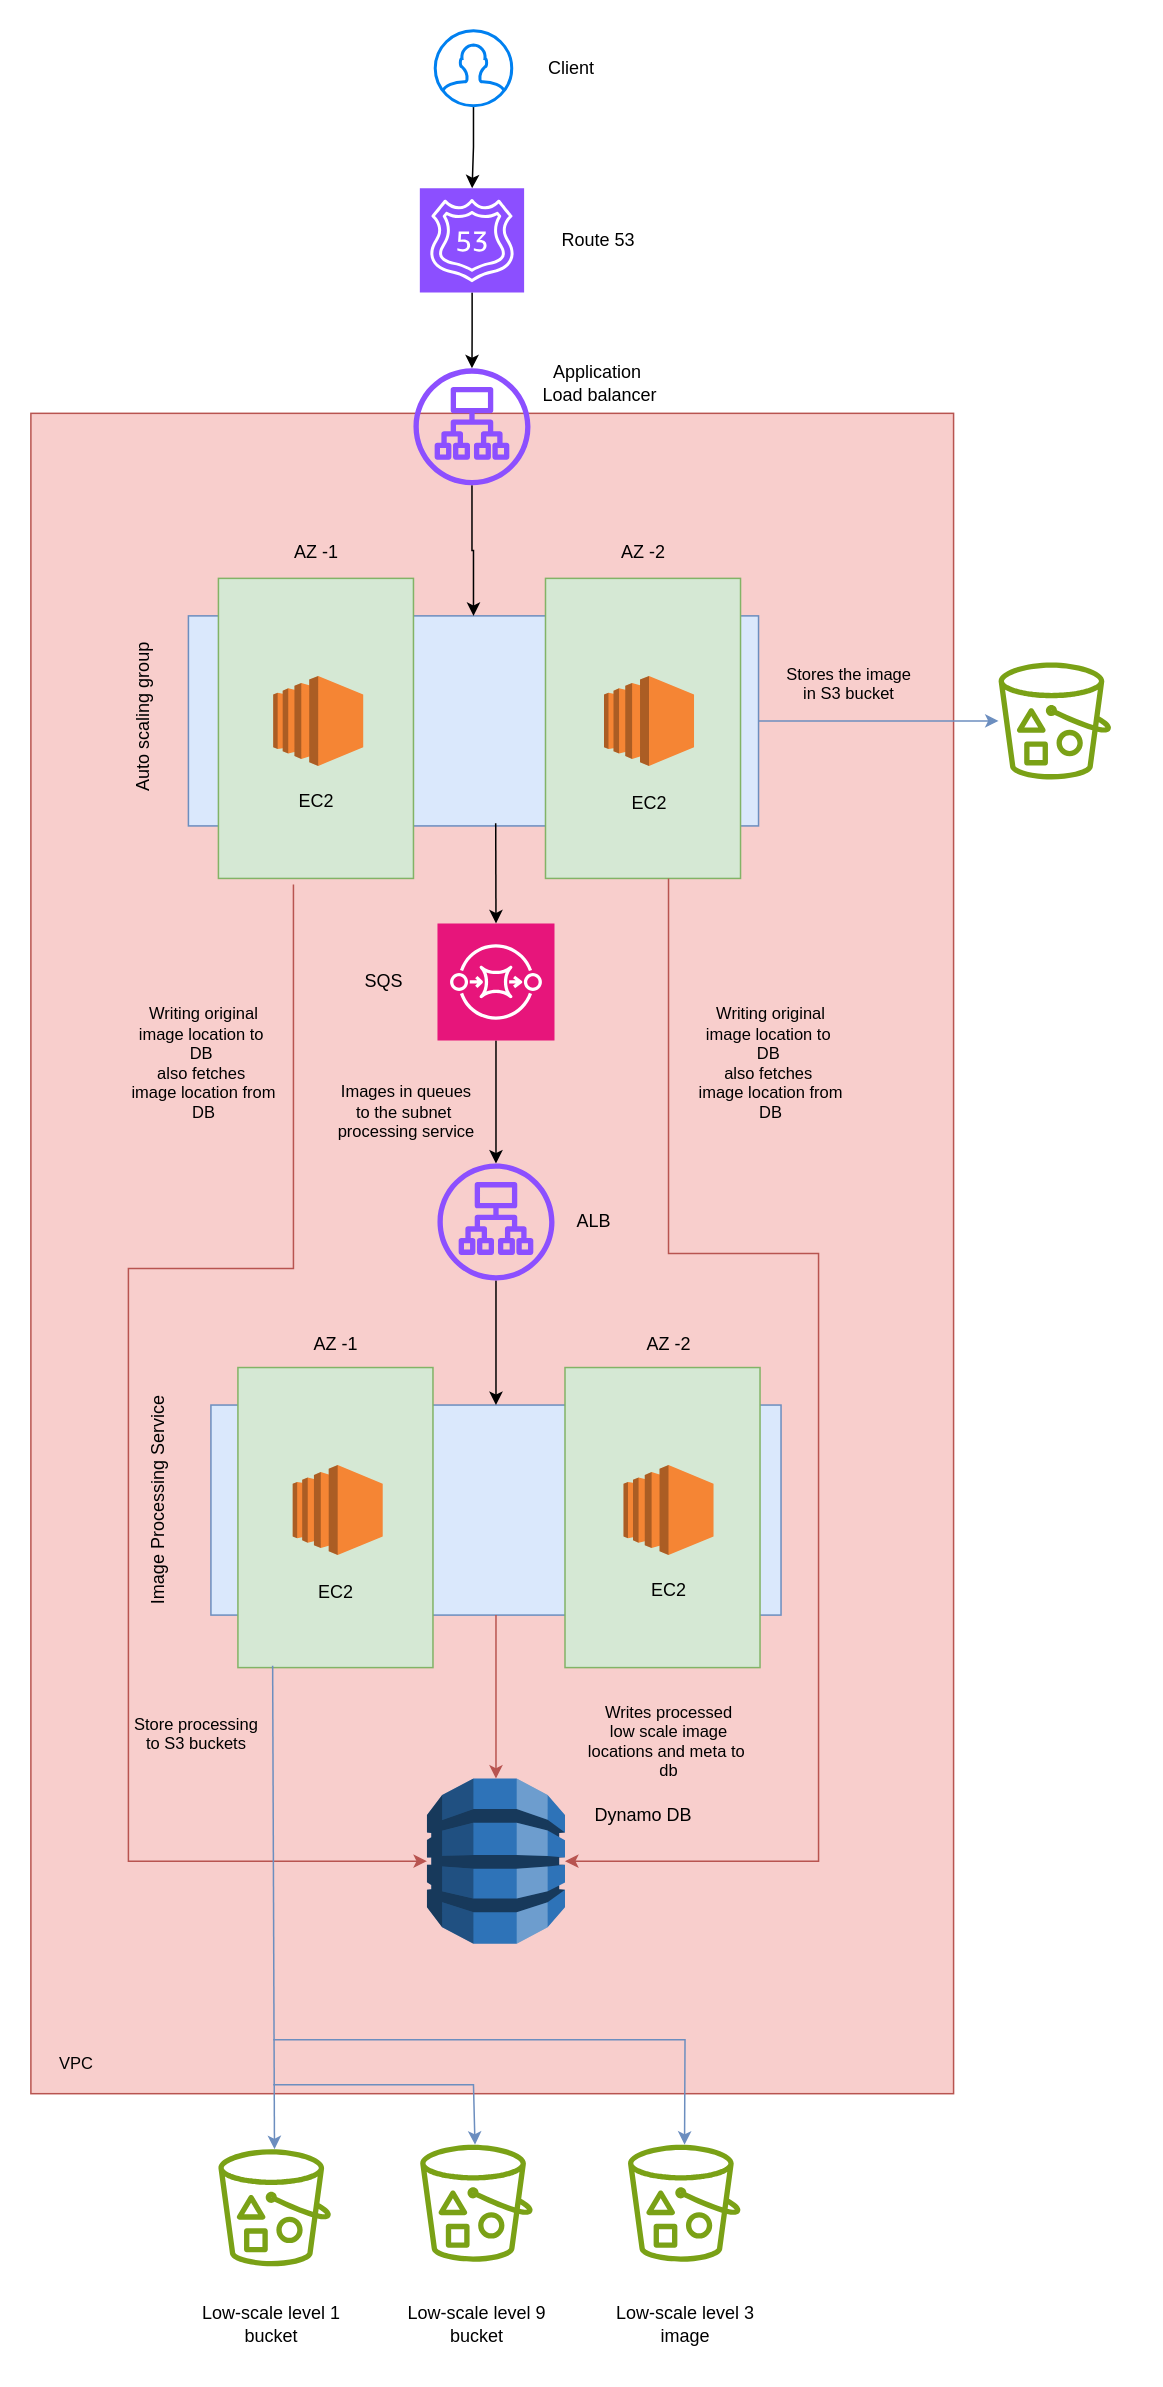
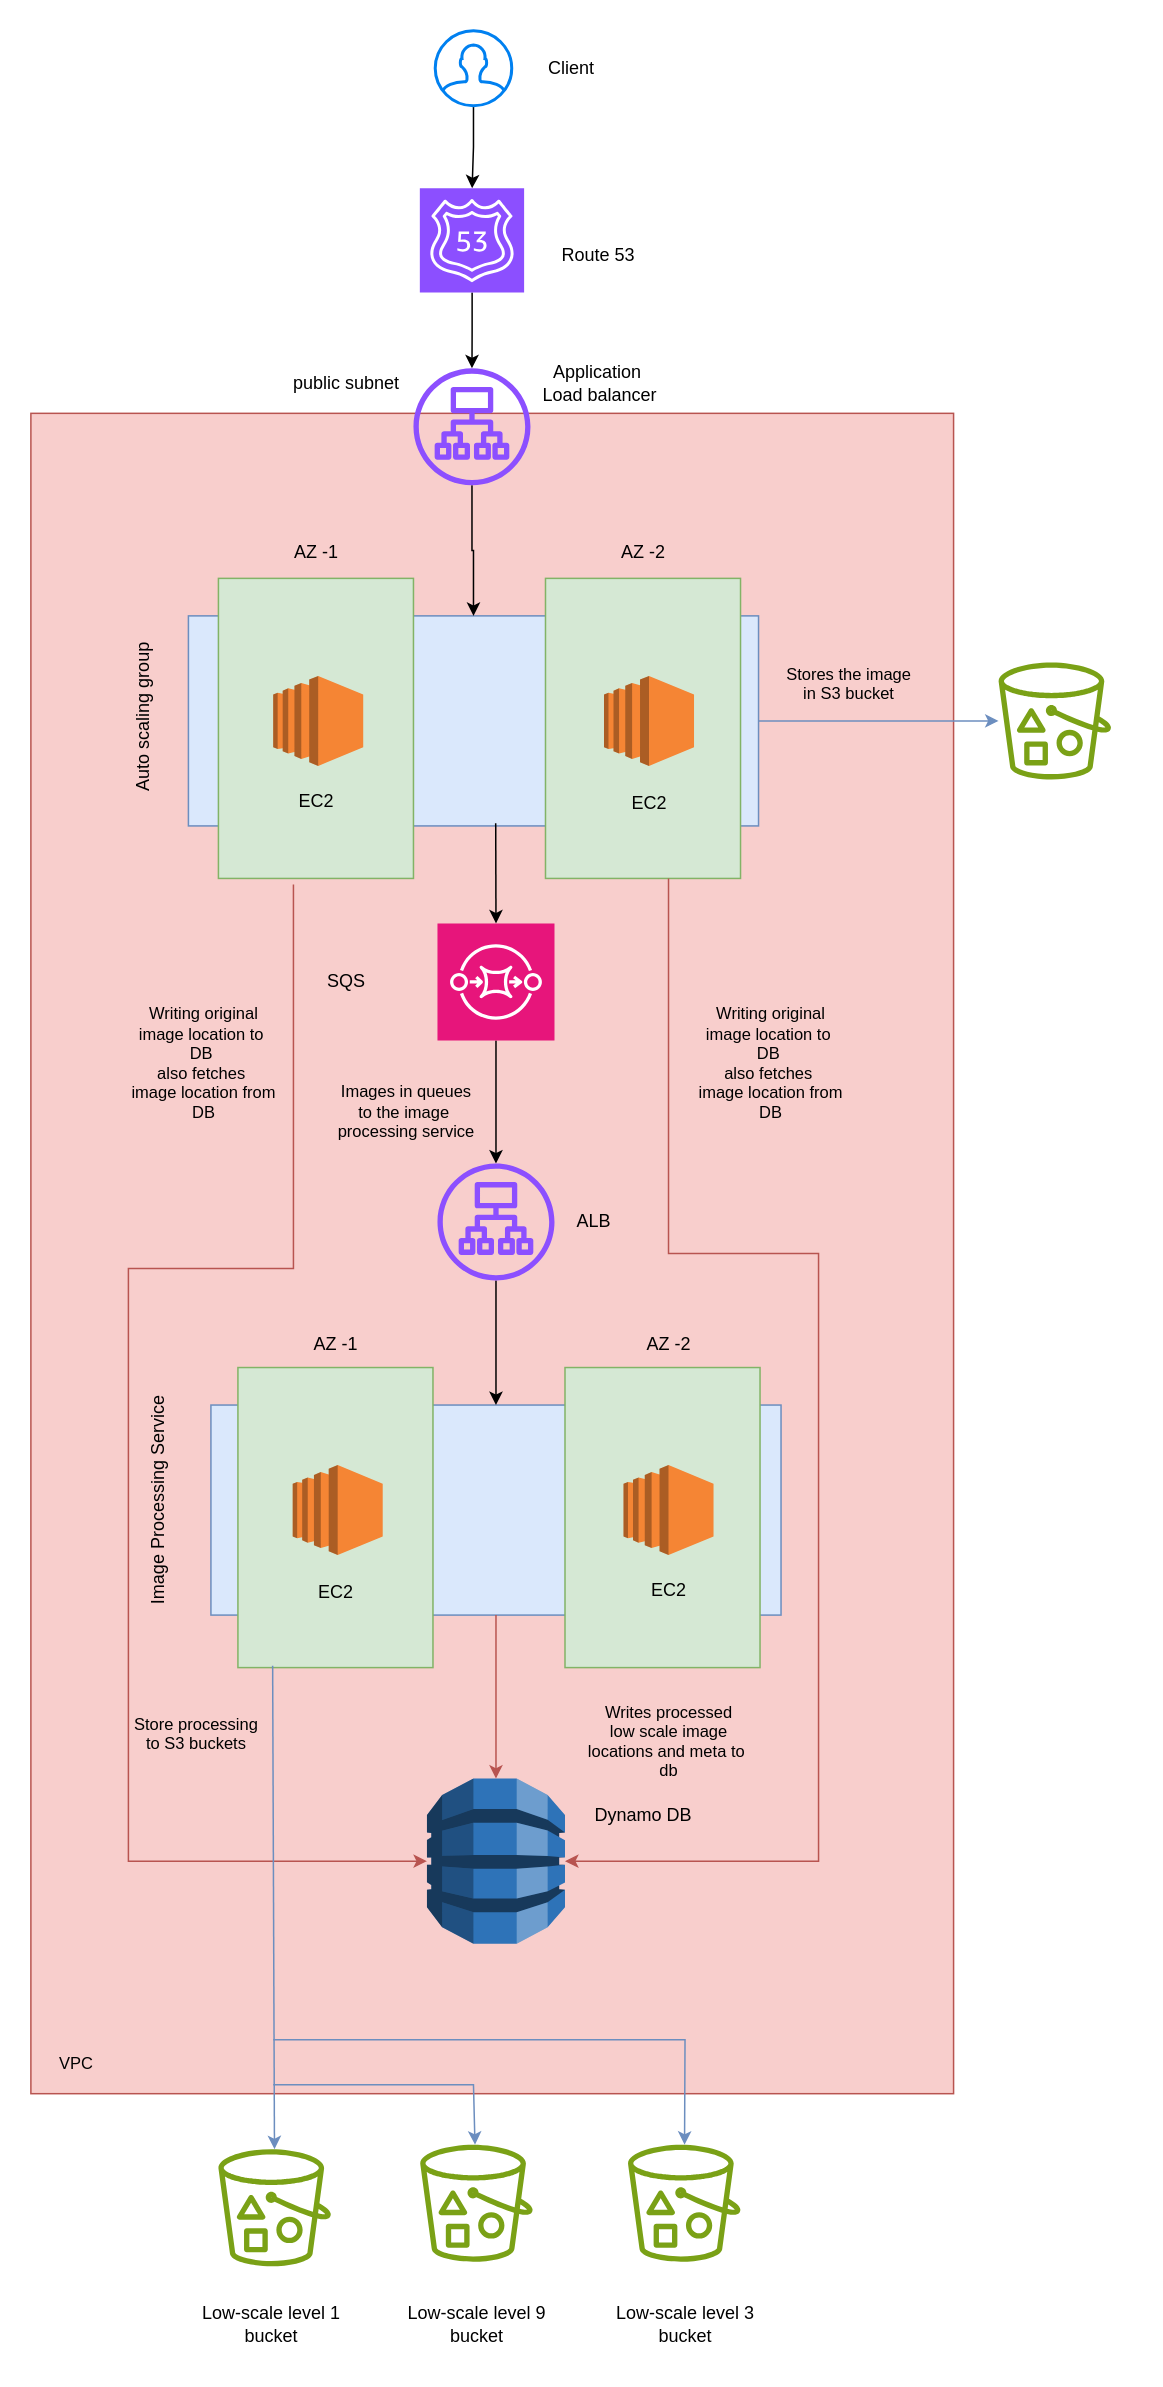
- <mxCell id="42" value="Route 53" style="text;html=1;align=center;verticalAlign=middle;resizable=0;points=[];autosize=1;strokeColor=none;fillColor=none;" vertex="1" parent="2"><mxGeometry x="343" y="124.75" width="70" height="30" as="geometry" /></mxCell>
+ <mxCell id="42" value="Route 53" style="text;html=1;align=center;verticalAlign=middle;resizable=0;points=[];autosize=1;strokeColor=none;fillColor=none;" vertex="1" parent="2"><mxGeometry x="343" y="134.75" width="70" height="30" as="geometry" /></mxCell>
+ <mxCell id="63" value="public subnet" style="text;html=1;align=center;verticalAlign=middle;resizable=0;points=[];autosize=1;strokeColor=none;fillColor=none;" vertex="1" parent="2"><mxGeometry x="165" y="220" width="90" height="30" as="geometry" /></mxCell>
- <mxCell id="43" value="SQS" style="text;html=1;align=center;verticalAlign=middle;resizable=0;points=[];autosize=1;strokeColor=none;fillColor=none;" vertex="1" parent="2"><mxGeometry x="209.5" y="619" width="50" height="30" as="geometry" /></mxCell>
+ <mxCell id="43" value="SQS" style="text;html=1;align=center;verticalAlign=middle;resizable=0;points=[];autosize=1;strokeColor=none;fillColor=none;" vertex="1" parent="2"><mxGeometry x="184.5" y="619" width="50" height="30" as="geometry" /></mxCell>
- <mxCell id="54" value="&lt;span style=&quot;font-size: 11px;&quot;&gt;Images in queues&lt;/span&gt;&lt;div style=&quot;font-size: 11px;&quot;&gt;to the subnet&amp;nbsp;&lt;/div&gt;&lt;div style=&quot;font-size: 11px;&quot;&gt;processing service&lt;/div&gt;" style="text;html=1;align=center;verticalAlign=middle;resizable=0;points=[];autosize=1;strokeColor=none;fillColor=none;" vertex="1" parent="2"><mxGeometry x="195" y="695" width="110" height="50" as="geometry" /></mxCell>
+ <mxCell id="54" value="&lt;span style=&quot;font-size: 11px;&quot;&gt;Images in queues&lt;/span&gt;&lt;div style=&quot;font-size: 11px;&quot;&gt;to the image&amp;nbsp;&lt;/div&gt;&lt;div style=&quot;font-size: 11px;&quot;&gt;processing service&lt;/div&gt;" style="text;html=1;align=center;verticalAlign=middle;resizable=0;points=[];autosize=1;strokeColor=none;fillColor=none;" vertex="1" parent="2"><mxGeometry x="195" y="695" width="110" height="50" as="geometry" /></mxCell>
- <mxCell id="50" value="Low-scale level 3&lt;div&gt;image&lt;/div&gt;" style="text;html=1;align=center;verticalAlign=middle;resizable=0;points=[];autosize=1;strokeColor=none;fillColor=none;" vertex="1" parent="2"><mxGeometry x="375.5" y="1509" width="120" height="40" as="geometry" /></mxCell>
+ <mxCell id="50" value="Low-scale level 3&lt;div&gt;bucket&lt;/div&gt;" style="text;html=1;align=center;verticalAlign=middle;resizable=0;points=[];autosize=1;strokeColor=none;fillColor=none;" vertex="1" parent="2"><mxGeometry x="375.5" y="1509" width="120" height="40" as="geometry" /></mxCell>
